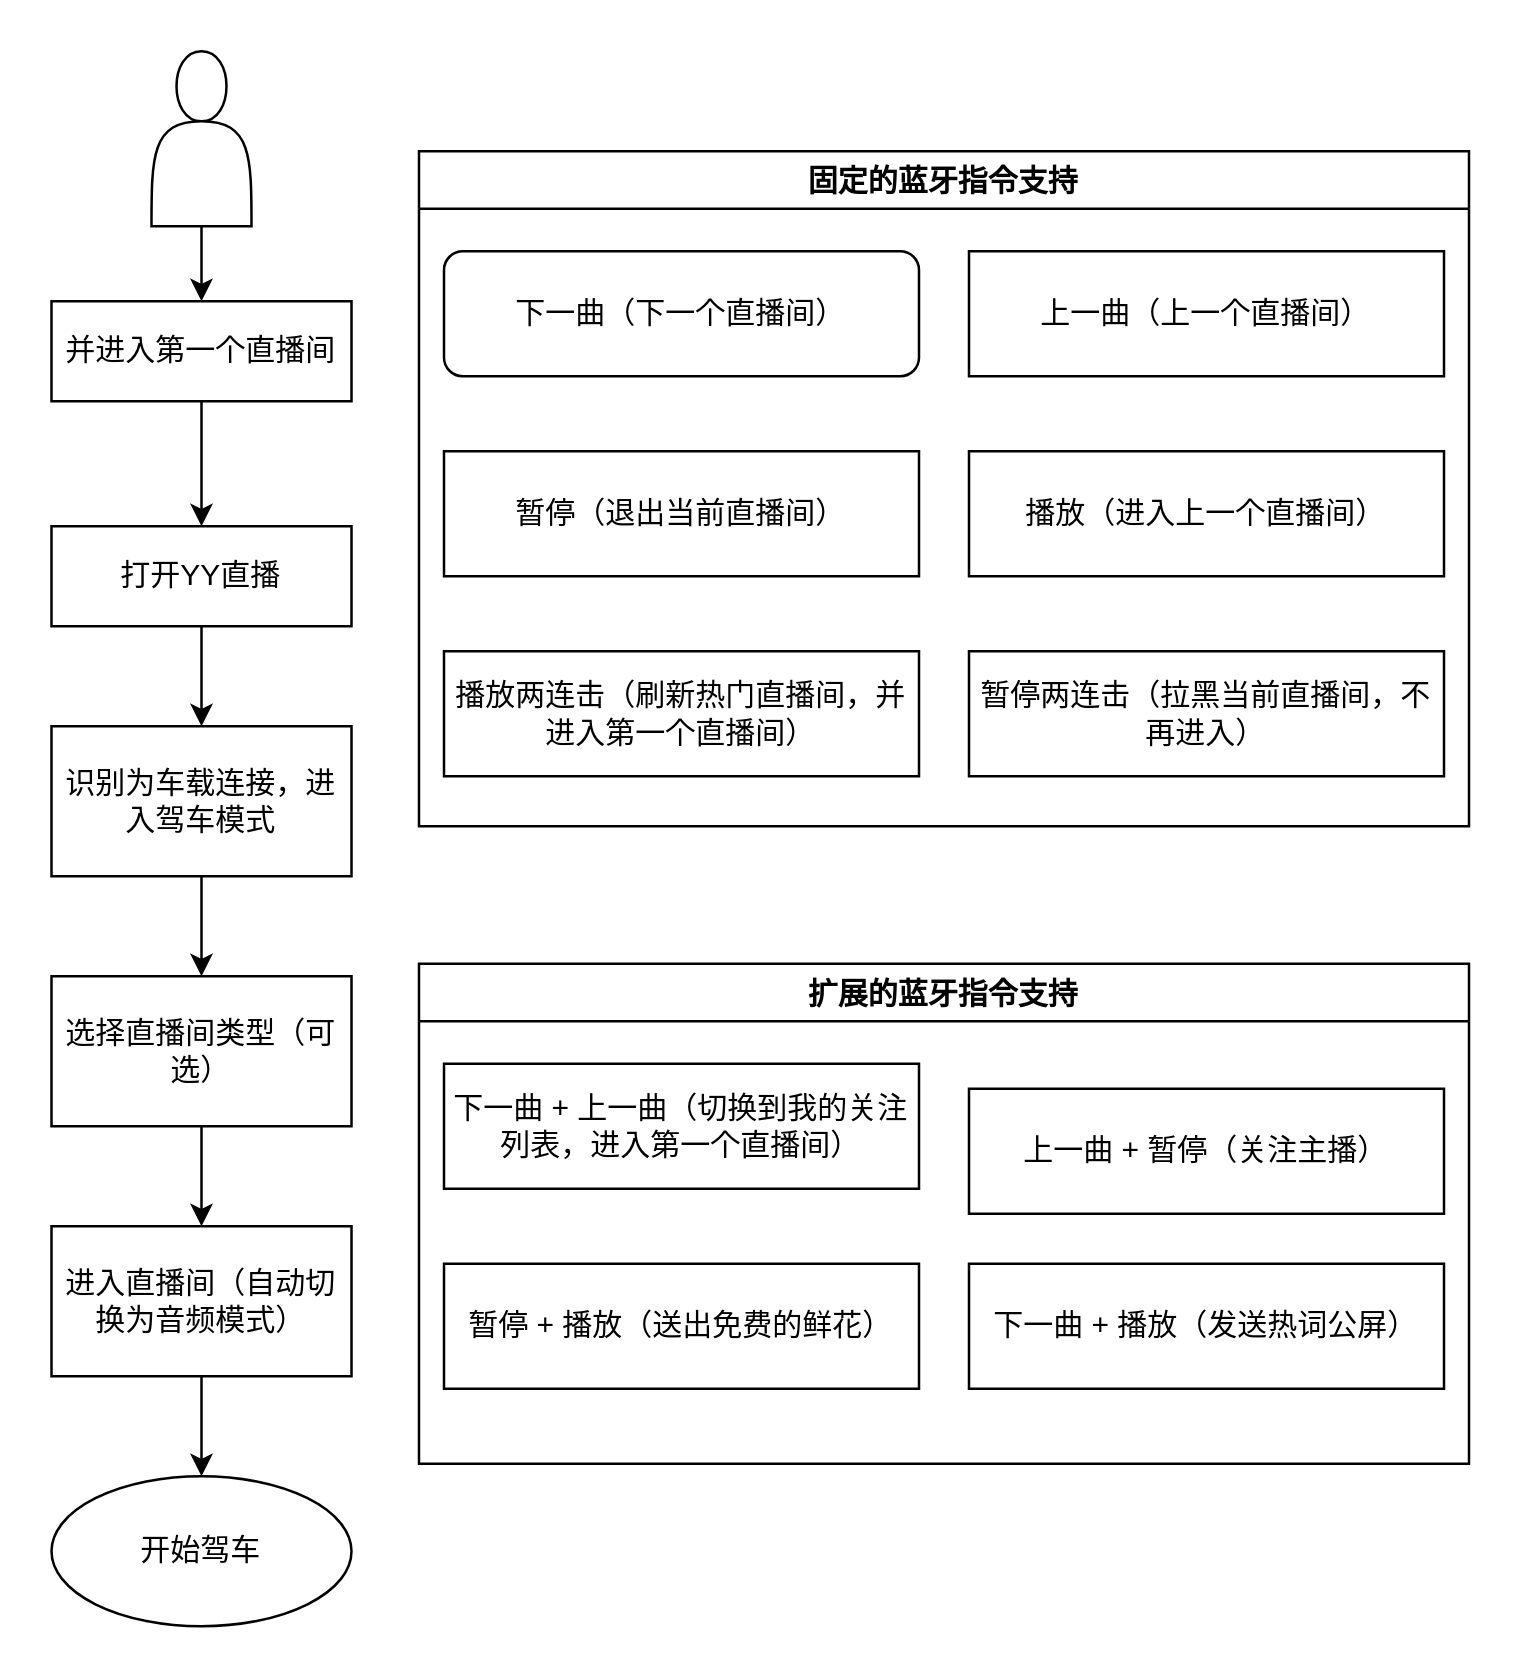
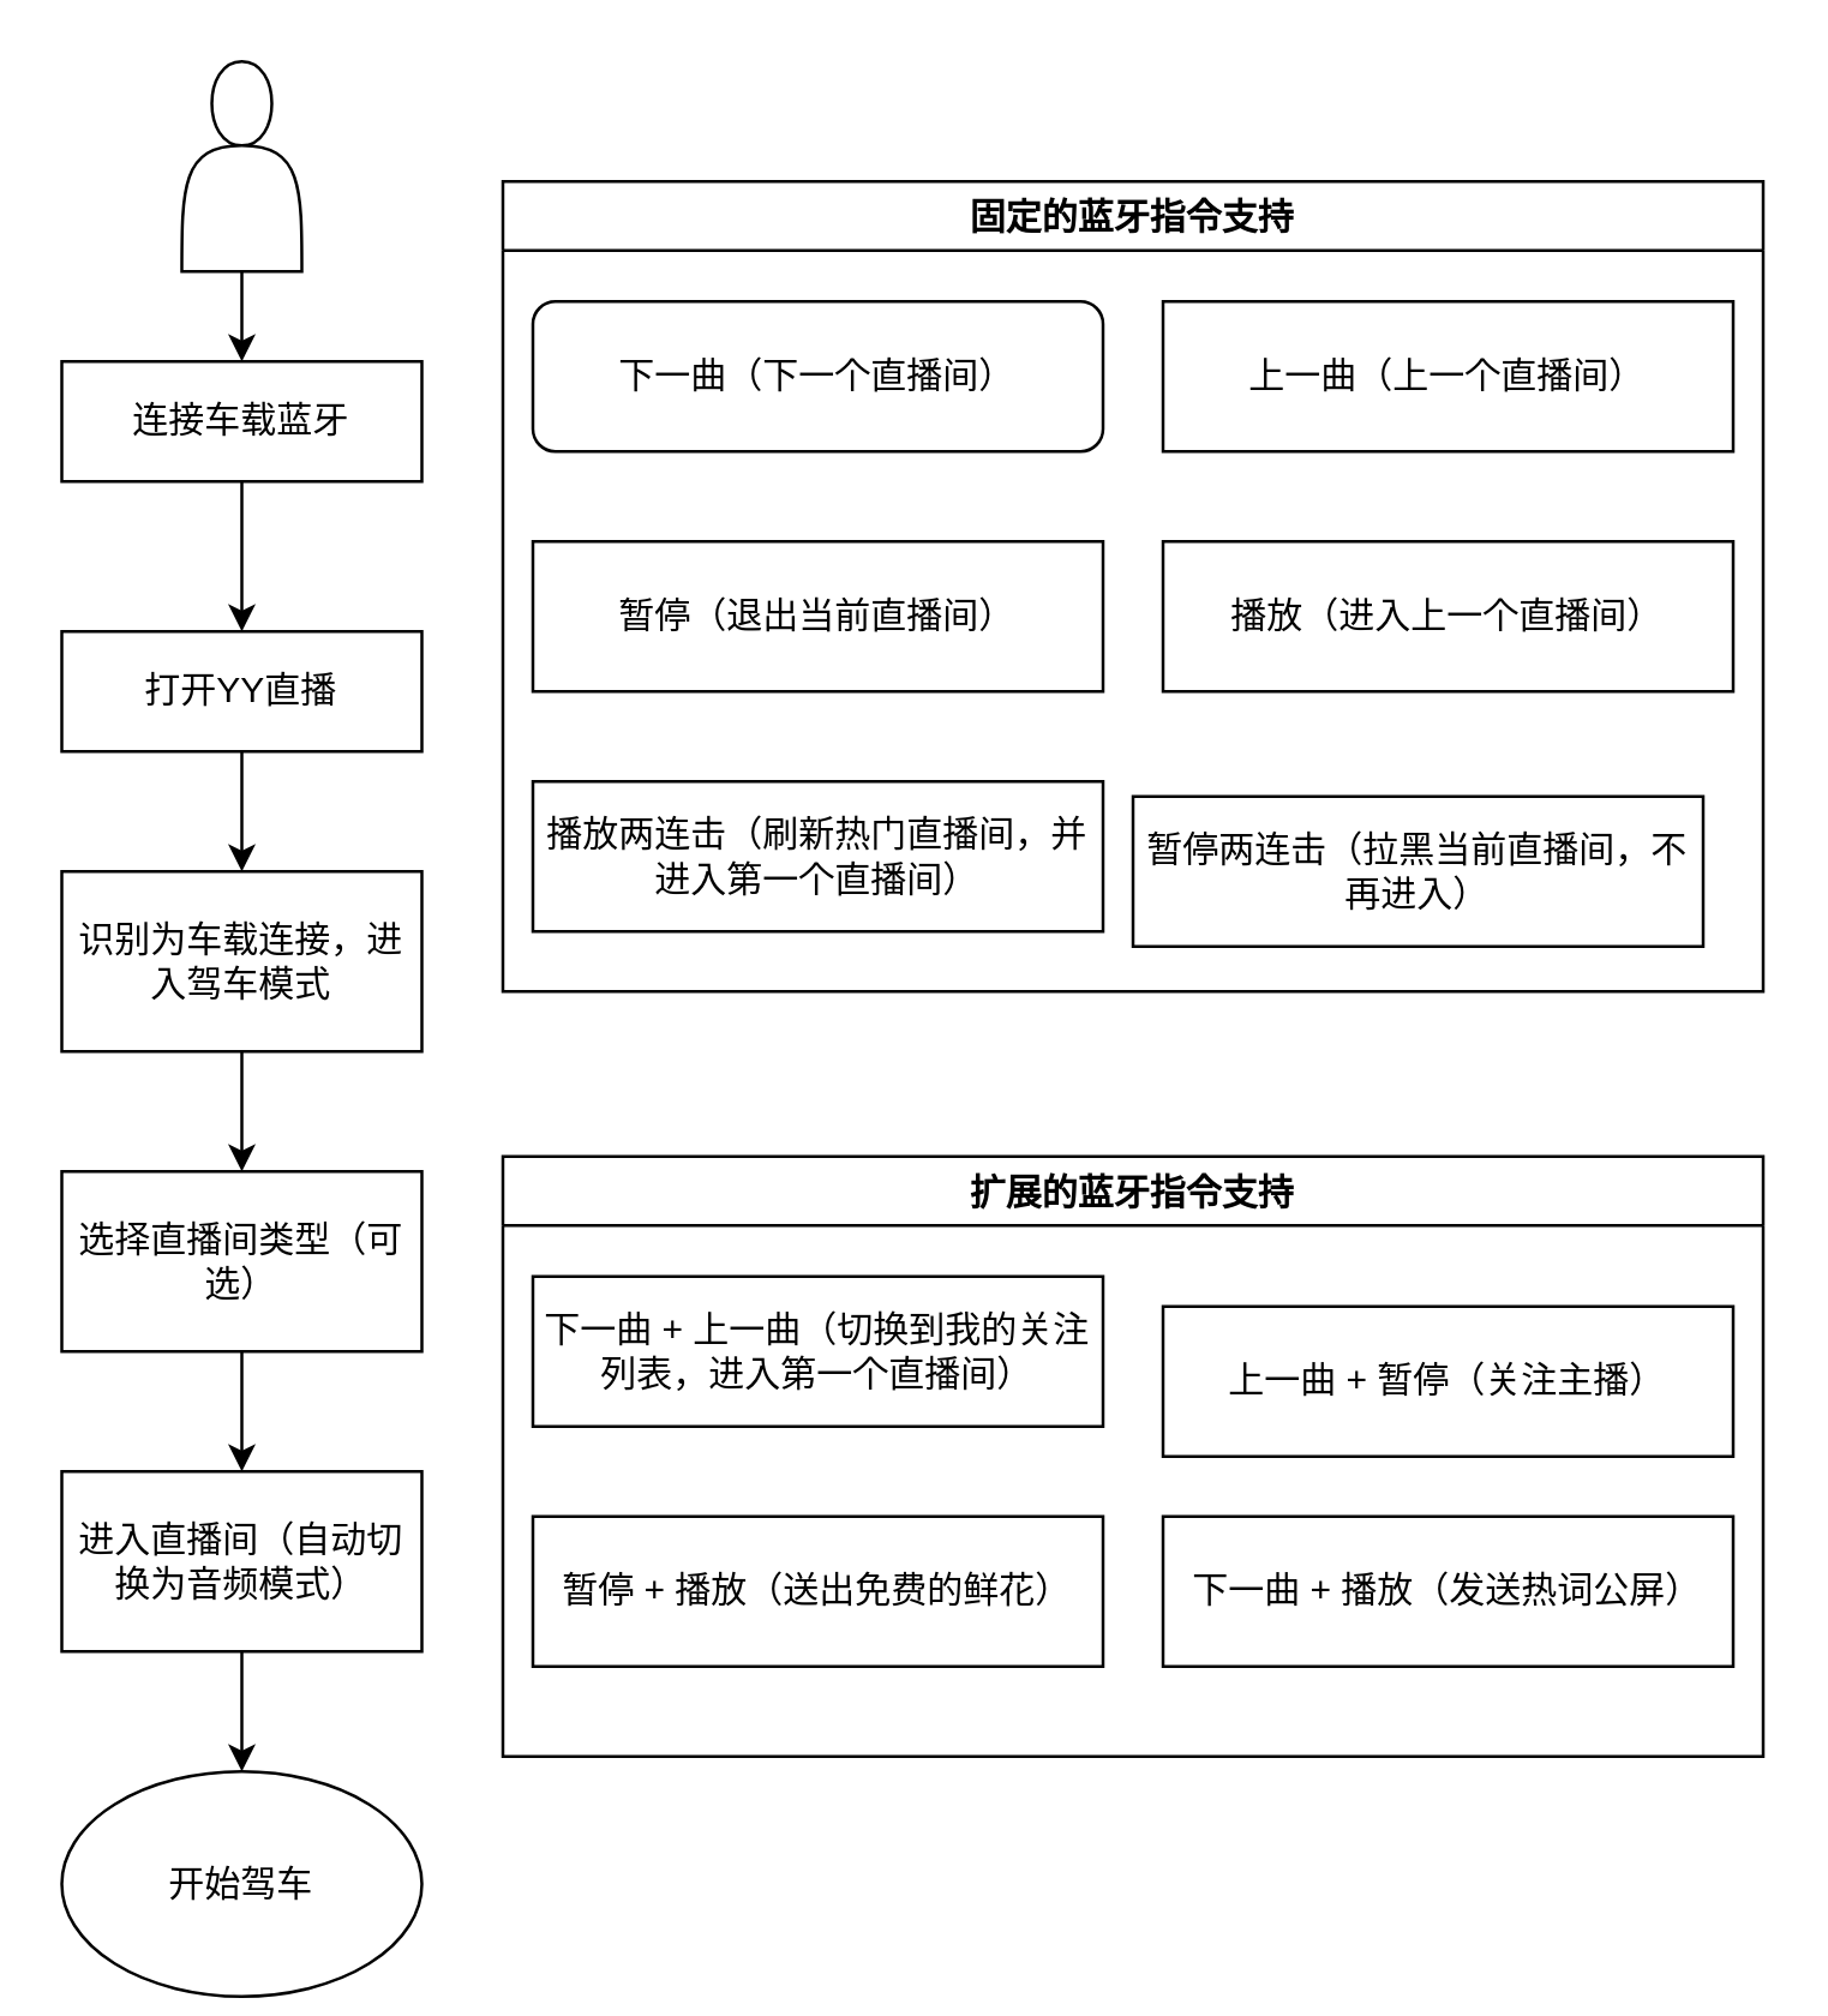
- <mxCell id="5" value="并进入第一个直播间" style="rounded=0;whiteSpace=wrap;html=1;" vertex="1" parent="1"><mxGeometry x="20" y="120" width="120" height="40" as="geometry" /></mxCell>
+ <mxCell id="5" value="连接车载蓝牙" style="rounded=0;whiteSpace=wrap;html=1;" vertex="1" parent="1"><mxGeometry x="20" y="120" width="120" height="40" as="geometry" /></mxCell>
- <mxCell id="21" value="暂停两连击（拉黑当前直播间，不再进入）" style="whiteSpace=wrap;html=1;" vertex="1" parent="15"><mxGeometry x="220" y="200" width="190" height="50" as="geometry" /></mxCell>
+ <mxCell id="21" value="暂停两连击（拉黑当前直播间，不再进入）" style="whiteSpace=wrap;html=1;" vertex="1" parent="15"><mxGeometry x="210" y="205" width="190" height="50" as="geometry" /></mxCell>
- <mxCell id="14" value="开始驾车" style="ellipse;whiteSpace=wrap;html=1;rounded=0;" vertex="1" parent="1"><mxGeometry x="20" y="590" width="120" height="60" as="geometry" /></mxCell>
+ <mxCell id="14" value="开始驾车" style="ellipse;whiteSpace=wrap;html=1;rounded=0;" vertex="1" parent="1"><mxGeometry x="20" y="590" width="120" height="75" as="geometry" /></mxCell>
